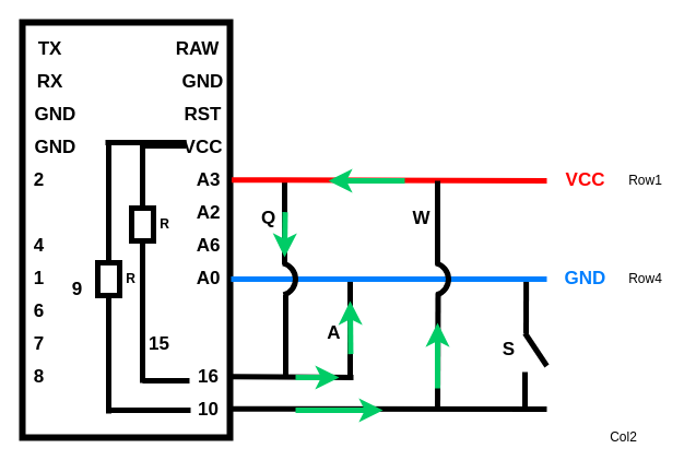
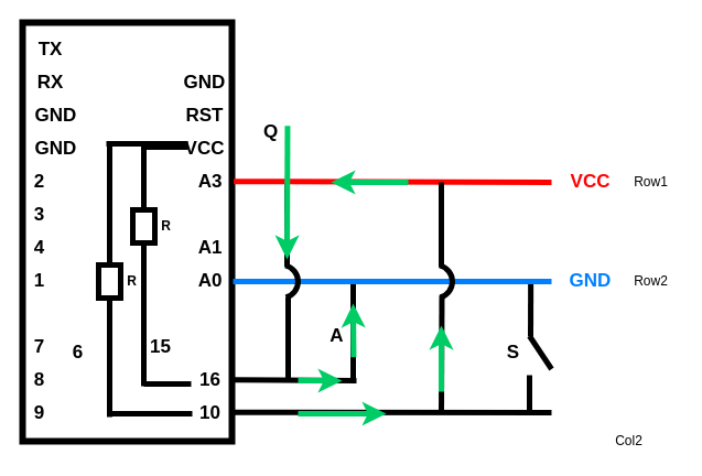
- <mxCell id="13" value="RAW" style="text;html=1;align=center;verticalAlign=middle;resizable=0;points=[];autosize=1;fontStyle=1;fontSize=17;" vertex="1" parent="1"><mxGeometry x="150" y="30" width="60" height="30" as="geometry" /></mxCell>
+ <mxCell id="21" value="3" style="text;html=1;align=center;verticalAlign=middle;resizable=0;points=[];autosize=1;fontStyle=1;fontSize=17;" vertex="1" parent="1"><mxGeometry x="25" y="180" width="20" height="30" as="geometry" /></mxCell>
- <mxCell id="8" value="A2" style="text;html=1;align=center;verticalAlign=middle;resizable=0;points=[];autosize=1;fontStyle=1;fontSize=17;" vertex="1" parent="1"><mxGeometry x="170" y="180" width="40" height="30" as="geometry" /></mxCell>
- <mxCell id="46" value="Q" style="text;html=1;align=center;verticalAlign=middle;resizable=0;points=[];autosize=1;fontStyle=1;fontSize=17;" vertex="1" parent="1"><mxGeometry x="230" y="185" width="30" height="30" as="geometry" /></mxCell>
+ <mxCell id="46" value="Q" style="text;html=1;align=center;verticalAlign=middle;resizable=0;points=[];autosize=1;fontStyle=1;fontSize=17;" vertex="1" parent="1"><mxGeometry x="230" y="105" width="30" height="30" as="geometry" /></mxCell>
- <mxCell id="47" value="W" style="text;html=1;align=center;verticalAlign=middle;resizable=0;points=[];autosize=1;fontStyle=1;fontSize=17;" vertex="1" parent="1"><mxGeometry x="370" y="185" width="30" height="30" as="geometry" /></mxCell>
- <mxCell id="7" value="A6" style="text;html=1;align=center;verticalAlign=middle;resizable=0;points=[];autosize=1;fontStyle=1;fontSize=17;" vertex="1" parent="1"><mxGeometry x="170" y="210" width="40" height="30" as="geometry" /></mxCell>
+ <mxCell id="7" value="A1" style="text;html=1;align=center;verticalAlign=middle;resizable=0;points=[];autosize=1;fontStyle=1;fontSize=17;" vertex="1" parent="1"><mxGeometry x="170" y="210" width="40" height="30" as="geometry" /></mxCell>
- <mxCell id="58" value="Row4" style="text;html=1;align=center;verticalAlign=middle;resizable=0;points=[];autosize=1;fontColor=#000000;" vertex="1" parent="1"><mxGeometry x="565" y="245" width="50" height="20" as="geometry" /></mxCell>
+ <mxCell id="58" value="Row2" style="text;html=1;align=center;verticalAlign=middle;resizable=0;points=[];autosize=1;fontColor=#000000;" vertex="1" parent="1"><mxGeometry x="565" y="245" width="50" height="20" as="geometry" /></mxCell>
- <mxCell id="15" value="9" style="text;html=1;align=center;verticalAlign=middle;resizable=0;points=[];autosize=1;fontStyle=1;fontSize=17;" vertex="1" parent="1"><mxGeometry x="60" y="250" width="20" height="30" as="geometry" /></mxCell>
+ <mxCell id="15" value="9" style="text;html=1;align=center;verticalAlign=middle;resizable=0;points=[];autosize=1;fontStyle=1;fontSize=17;" vertex="1" parent="1"><mxGeometry x="25" y="360" width="20" height="30" as="geometry" /></mxCell>
- <mxCell id="18" value="6" style="text;html=1;align=center;verticalAlign=middle;resizable=0;points=[];autosize=1;fontStyle=1;fontSize=17;" vertex="1" parent="1"><mxGeometry x="25" y="270" width="20" height="30" as="geometry" /></mxCell>
+ <mxCell id="18" value="6" style="text;html=1;align=center;verticalAlign=middle;resizable=0;points=[];autosize=1;fontStyle=1;fontSize=17;" vertex="1" parent="1"><mxGeometry x="60" y="305" width="20" height="30" as="geometry" /></mxCell>
